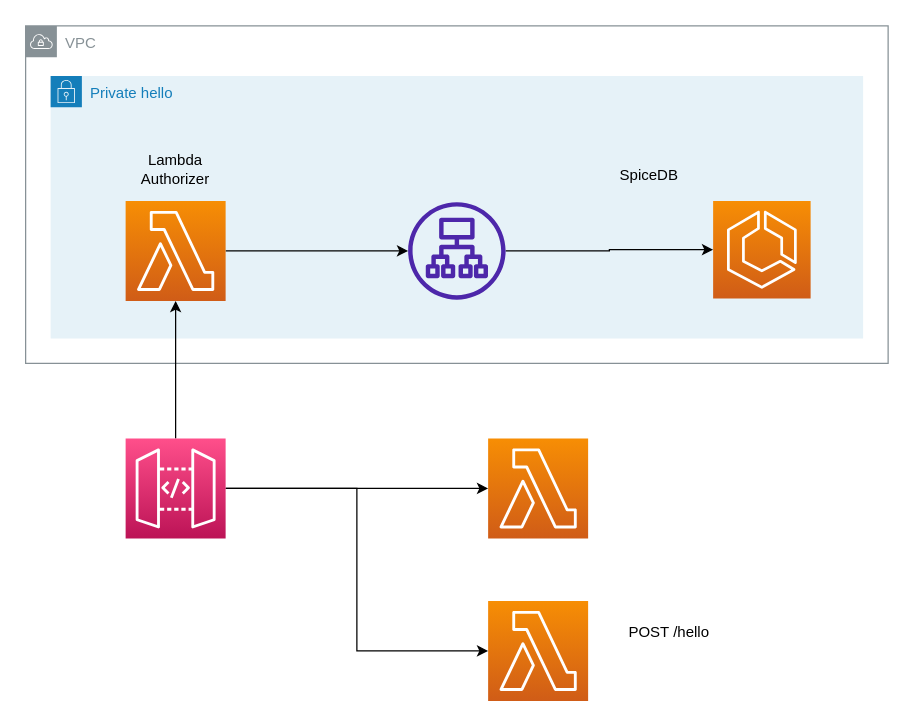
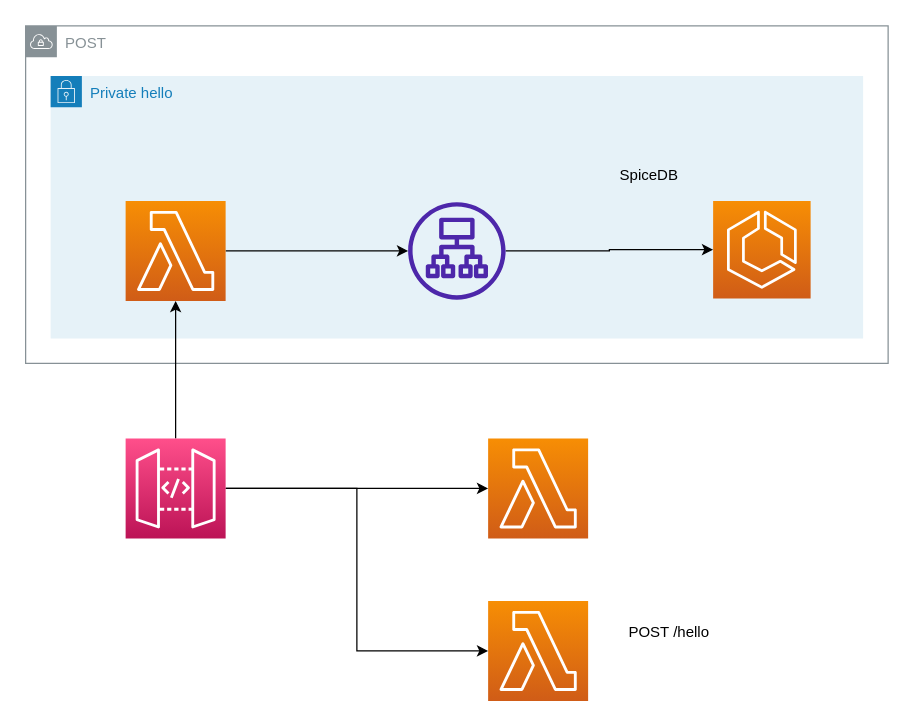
- <mxCell id="3" value="VPC" style="sketch=0;outlineConnect=0;gradientColor=none;html=1;whiteSpace=wrap;fontSize=12;fontStyle=0;shape=mxgraph.aws4.group;grIcon=mxgraph.aws4.group_vpc;strokeColor=#879196;fillColor=none;verticalAlign=top;align=left;spacingLeft=30;fontColor=#879196;dashed=0;" vertex="1" parent="1"><mxGeometry x="20" y="20" width="690" height="270" as="geometry" /></mxCell>
+ <mxCell id="3" value="POST" style="sketch=0;outlineConnect=0;gradientColor=none;html=1;whiteSpace=wrap;fontSize=12;fontStyle=0;shape=mxgraph.aws4.group;grIcon=mxgraph.aws4.group_vpc;strokeColor=#879196;fillColor=none;verticalAlign=top;align=left;spacingLeft=30;fontColor=#879196;dashed=0;" vertex="1" parent="1"><mxGeometry x="20" y="20" width="690" height="270" as="geometry" /></mxCell>
- <mxCell id="13" value="Lambda Authorizer" style="text;html=1;strokeColor=none;fillColor=none;align=center;verticalAlign=middle;whiteSpace=wrap;rounded=0;" parent="1" vertex="1"><mxGeometry x="110" y="120" width="60" height="30" as="geometry" /></mxCell>
